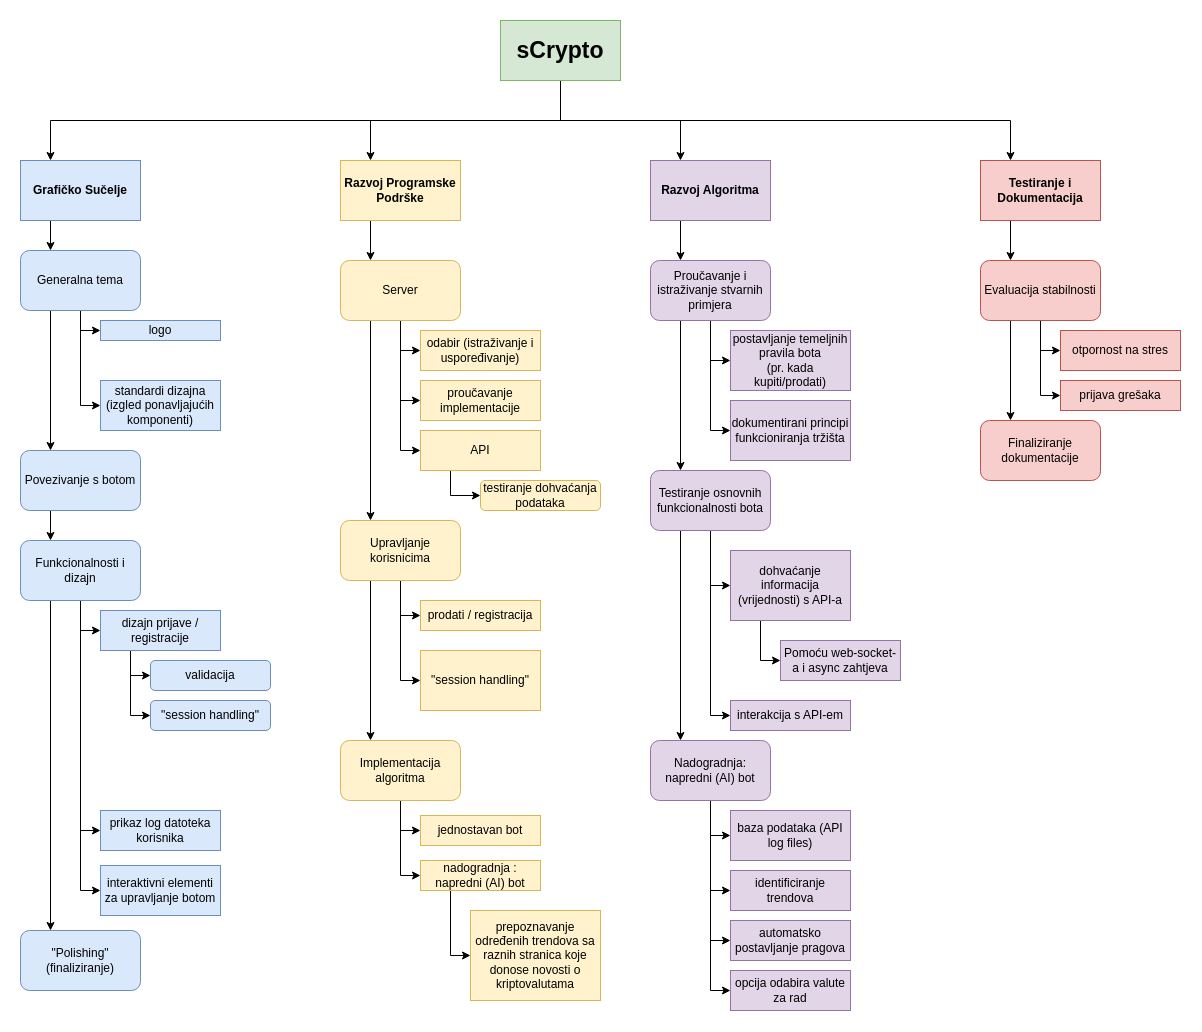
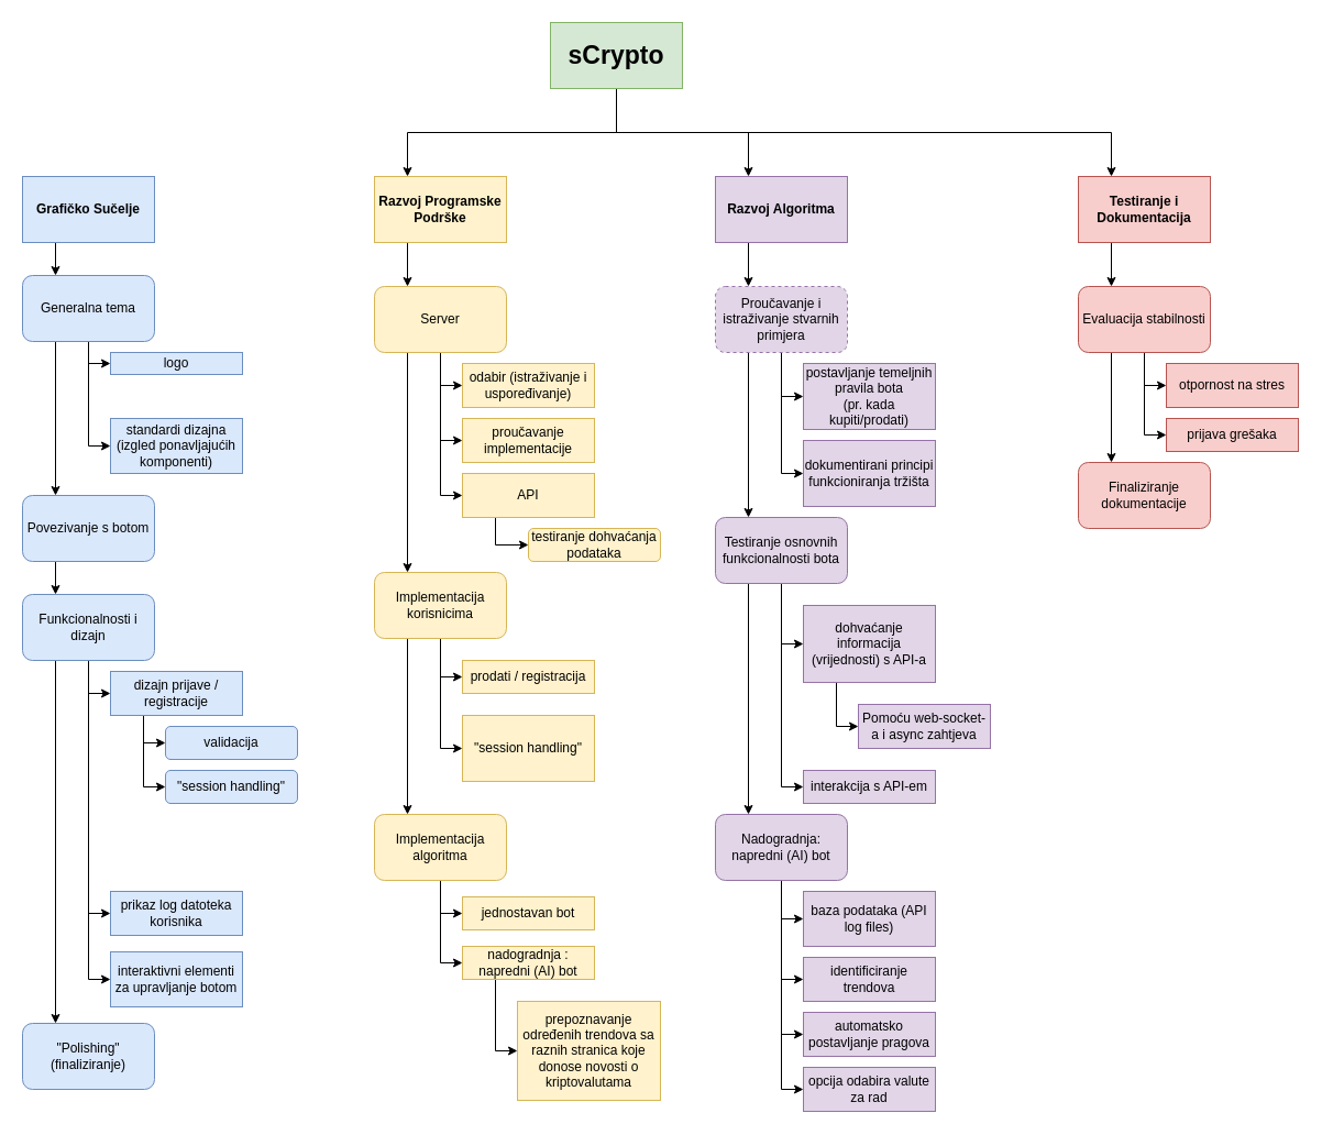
- <mxCell id="2" style="edgeStyle=orthogonalEdgeStyle;rounded=0;orthogonalLoop=1;jettySize=auto;html=1;exitX=0.5;exitY=1;exitDx=0;exitDy=0;entryX=0.25;entryY=0;entryDx=0;entryDy=0;" parent="1" source="6" target="8" edge="1"><mxGeometry relative="1" as="geometry" /></mxCell>
- <mxCell id="54" value="Proučavanje i istraživanje stvarnih primjera" style="rounded=1;whiteSpace=wrap;html=1;fillColor=#e1d5e7;strokeColor=#9673a6;" parent="1" vertex="1"><mxGeometry x="650" y="260" width="120" height="60" as="geometry" /></mxCell>
+ <mxCell id="54" value="Proučavanje i istraživanje stvarnih primjera" style="rounded=1;whiteSpace=wrap;html=1;fillColor=#e1d5e7;strokeColor=#9673a6;dashed=1;" parent="1" vertex="1"><mxGeometry x="650" y="260" width="120" height="60" as="geometry" /></mxCell>
- <mxCell id="42" value="Upravljanje korisnicima" style="rounded=1;whiteSpace=wrap;html=1;fillColor=#fff2cc;strokeColor=#d6b656;" parent="1" vertex="1"><mxGeometry x="340" y="520" width="120" height="60" as="geometry" /></mxCell>
+ <mxCell id="42" value="Implementacija korisnicima" style="rounded=1;whiteSpace=wrap;html=1;fillColor=#fff2cc;strokeColor=#d6b656;" parent="1" vertex="1"><mxGeometry x="340" y="520" width="120" height="60" as="geometry" /></mxCell>
